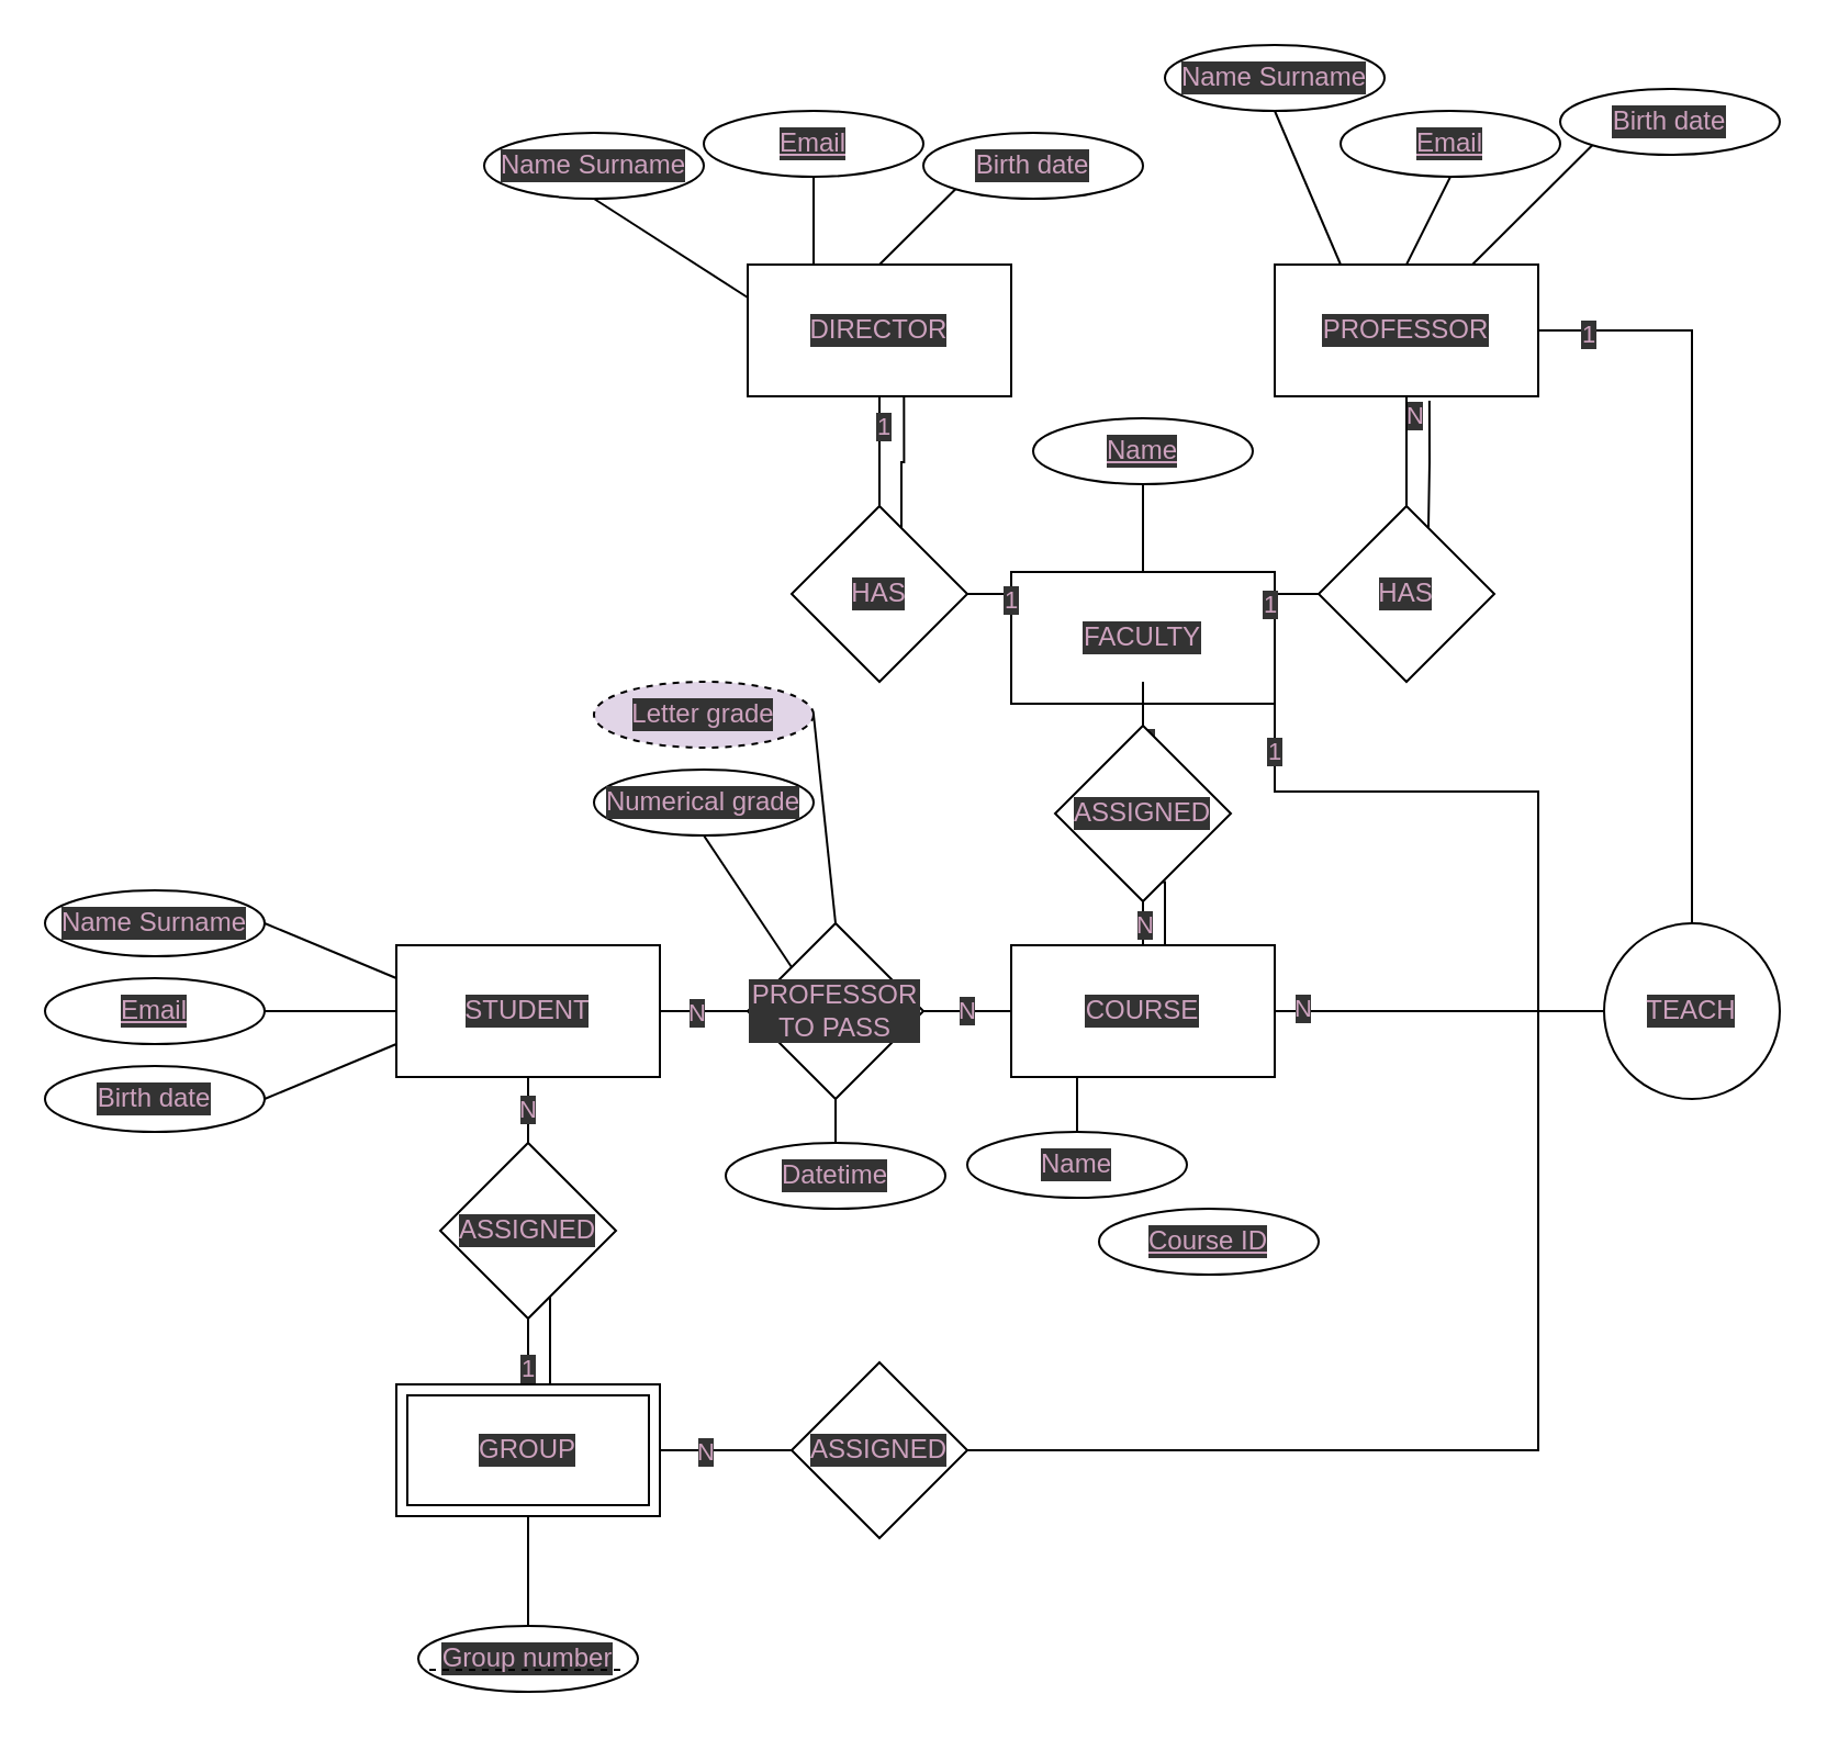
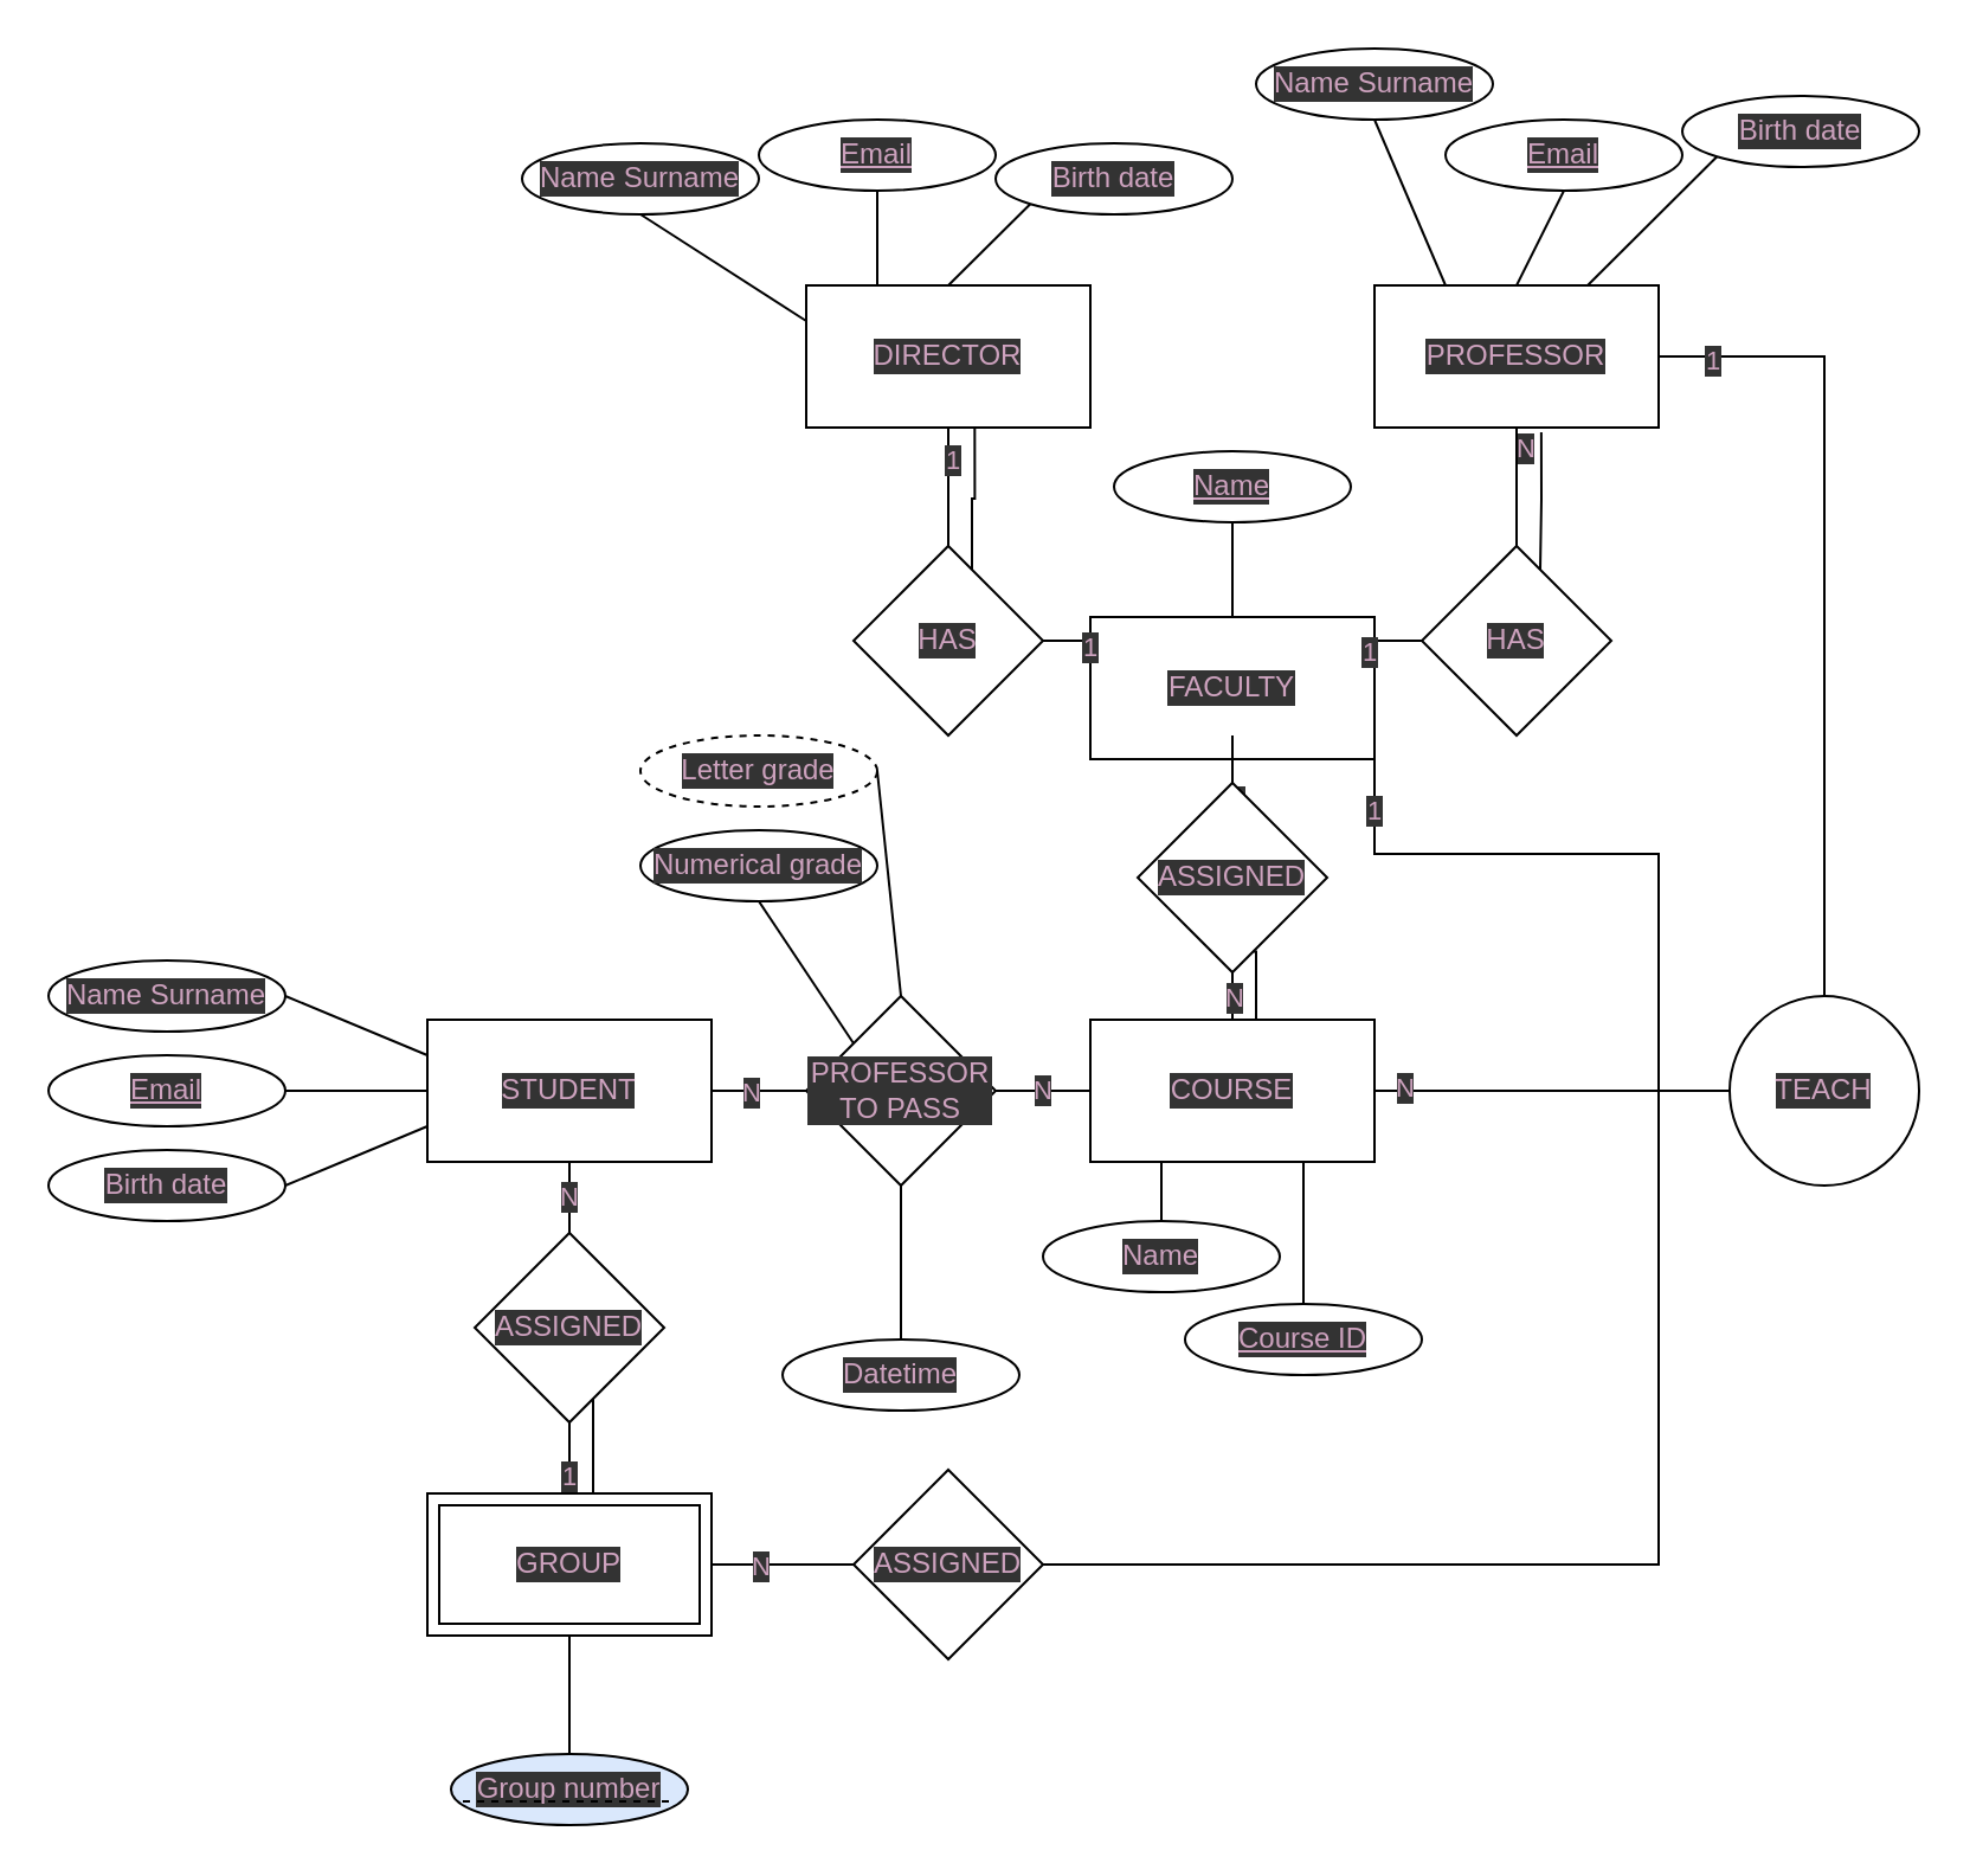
- <mxCell id="41" value="Letter grade" style="ellipse;whiteSpace=wrap;html=1;dashed=1;fontColor=#CDA2BE;labelBackgroundColor=#333333;fillColor=#e1d5e7;" vertex="1" parent="1"><mxGeometry x="270" y="310" width="100" height="30" as="geometry" /></mxCell>
+ <mxCell id="41" value="Letter grade" style="ellipse;whiteSpace=wrap;html=1;dashed=1;fontColor=#CDA2BE;labelBackgroundColor=#333333;" vertex="1" parent="1"><mxGeometry x="270" y="310" width="100" height="30" as="geometry" /></mxCell>
+ <mxCell id="61" style="edgeStyle=orthogonalEdgeStyle;rounded=0;orthogonalLoop=1;jettySize=auto;html=1;exitX=0.5;exitY=0;exitDx=0;exitDy=0;entryX=0.75;entryY=1;entryDx=0;entryDy=0;endArrow=none;endFill=0;fontColor=#CDA2BE;labelBackgroundColor=#333333;" edge="1" parent="1" source="62" target="12"><mxGeometry relative="1" as="geometry" /></mxCell>
- <mxCell id="54" value="Datetime" style="ellipse;whiteSpace=wrap;html=1;fontColor=#CDA2BE;labelBackgroundColor=#333333;" vertex="1" parent="1"><mxGeometry x="330" y="520" width="100" height="30" as="geometry" /></mxCell>
+ <mxCell id="54" value="Datetime" style="ellipse;whiteSpace=wrap;html=1;fontColor=#CDA2BE;labelBackgroundColor=#333333;" vertex="1" parent="1"><mxGeometry x="330" y="565" width="100" height="30" as="geometry" /></mxCell>
- <mxCell id="52" value="Group number" style="ellipse;whiteSpace=wrap;html=1;fontColor=#CDA2BE;labelBackgroundColor=#333333;" vertex="1" parent="1"><mxGeometry x="190" y="740" width="100" height="30" as="geometry" /></mxCell>
+ <mxCell id="52" value="Group number" style="ellipse;whiteSpace=wrap;html=1;fontColor=#CDA2BE;labelBackgroundColor=#333333;fillColor=#dae8fc;" vertex="1" parent="1"><mxGeometry x="190" y="740" width="100" height="30" as="geometry" /></mxCell>
